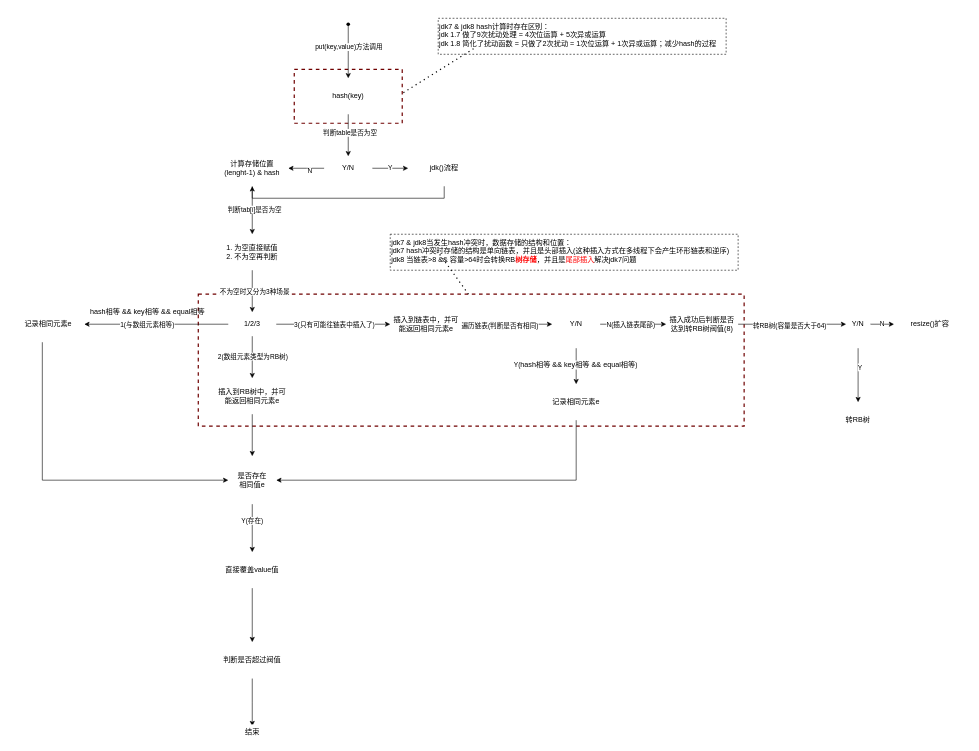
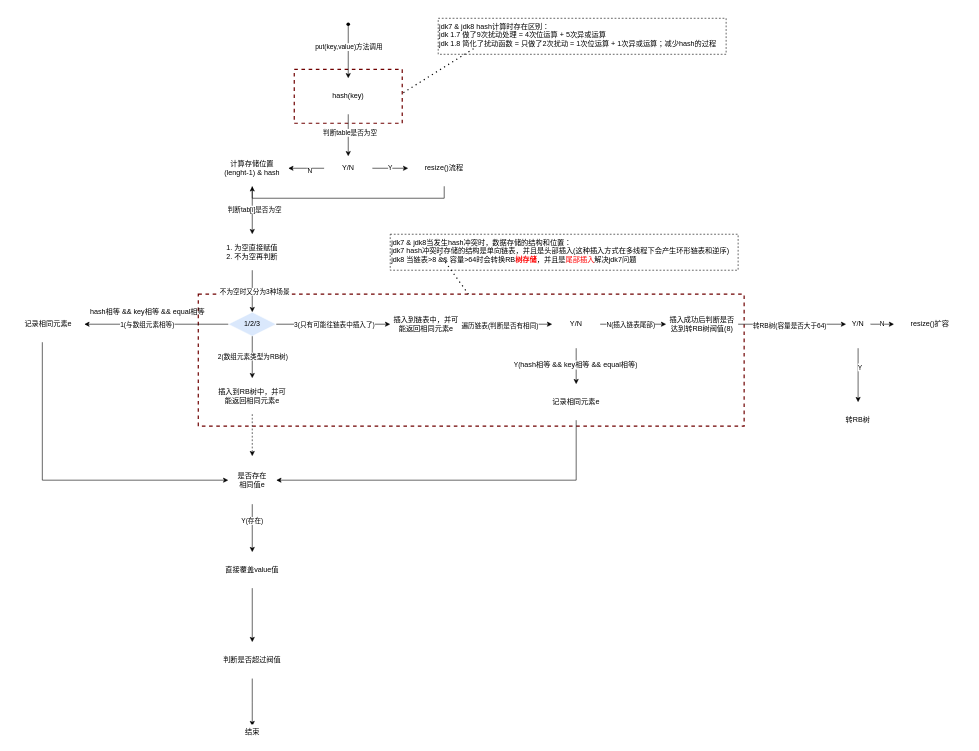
- <mxCell id="15" value="jdk()流程" style="shape=process;whiteSpace=wrap;html=1;backgroundOutline=1;strokeColor=#FFFFFF;" parent="2" vertex="1"><mxGeometry x="660" y="230" width="120" height="60" as="geometry" /></mxCell>
+ <mxCell id="15" value="resize()流程" style="shape=process;whiteSpace=wrap;html=1;backgroundOutline=1;strokeColor=#FFFFFF;" parent="2" vertex="1"><mxGeometry x="660" y="230" width="120" height="60" as="geometry" /></mxCell>
- <mxCell id="21" value="1/2/3" style="rhombus;whiteSpace=wrap;html=1;strokeColor=#FFFFFF;" parent="2" vertex="1"><mxGeometry x="360" y="500" width="80" height="40" as="geometry" /></mxCell>
+ <mxCell id="21" value="1/2/3" style="rhombus;whiteSpace=wrap;html=1;strokeColor=#FFFFFF;fillColor=#dae8fc;" parent="2" vertex="1"><mxGeometry x="360" y="500" width="80" height="40" as="geometry" /></mxCell>
- <mxCell id="53" style="edgeStyle=orthogonalEdgeStyle;rounded=0;orthogonalLoop=1;jettySize=auto;html=1;entryX=0.5;entryY=0;entryDx=0;entryDy=0;" parent="2" source="27" target="51" edge="1"><mxGeometry relative="1" as="geometry" /></mxCell>
+ <mxCell id="53" style="edgeStyle=orthogonalEdgeStyle;rounded=0;orthogonalLoop=1;jettySize=auto;html=1;entryX=0.5;entryY=0;entryDx=0;entryDy=0;dashed=1;" parent="2" source="27" target="51" edge="1"><mxGeometry relative="1" as="geometry" /></mxCell>
